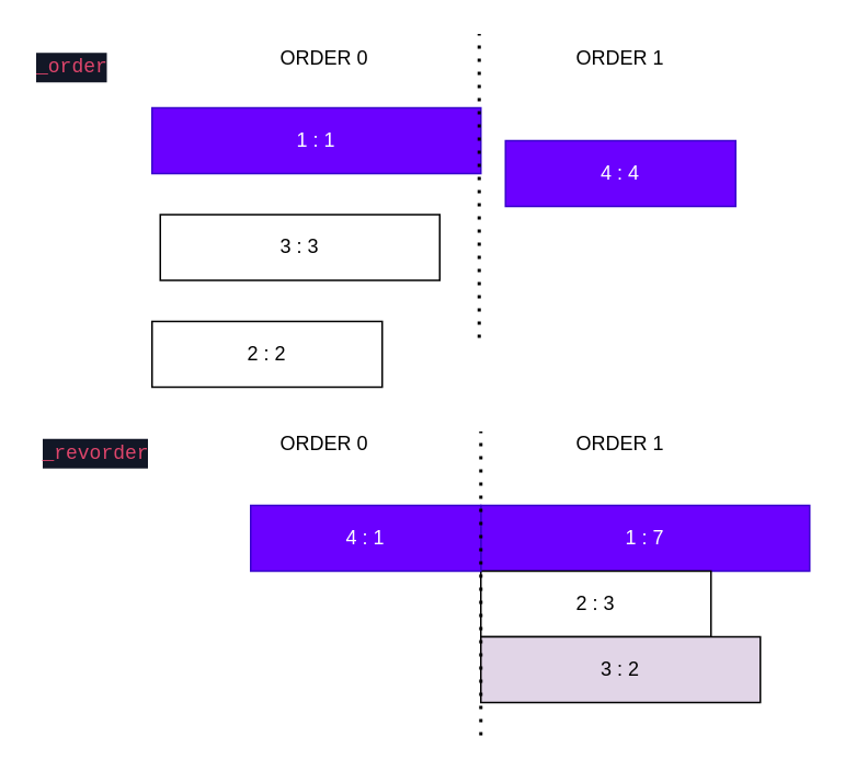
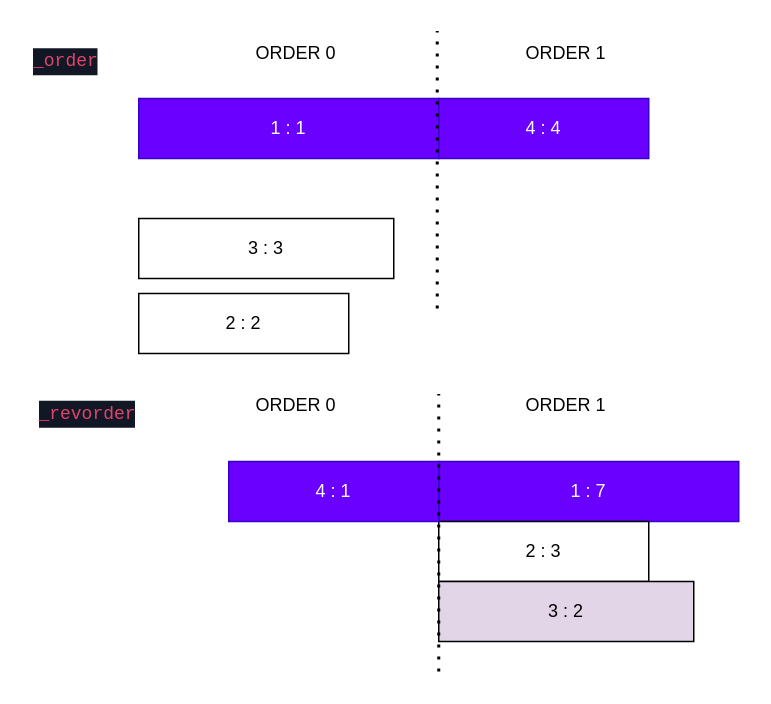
- <mxCell id="5" value="4 : 4" style="rounded=0;whiteSpace=wrap;html=1;fillColor=#6a00ff;strokeColor=#3700CC;fontColor=#ffffff;" vertex="1" parent="1"><mxGeometry x="307" y="85" width="140" height="40" as="geometry" /></mxCell>
+ <mxCell id="5" value="4 : 4" style="rounded=0;whiteSpace=wrap;html=1;fillColor=#6a00ff;strokeColor=#3700CC;fontColor=#ffffff;" vertex="1" parent="1"><mxGeometry x="292" y="65" width="140" height="40" as="geometry" /></mxCell>
- <mxCell id="4" value="3 : 3" style="rounded=0;whiteSpace=wrap;html=1;" vertex="1" parent="1"><mxGeometry x="97" y="130" width="170" height="40" as="geometry" /></mxCell>
+ <mxCell id="4" value="3 : 3" style="rounded=0;whiteSpace=wrap;html=1;" vertex="1" parent="1"><mxGeometry x="92" y="145" width="170" height="40" as="geometry" /></mxCell>
